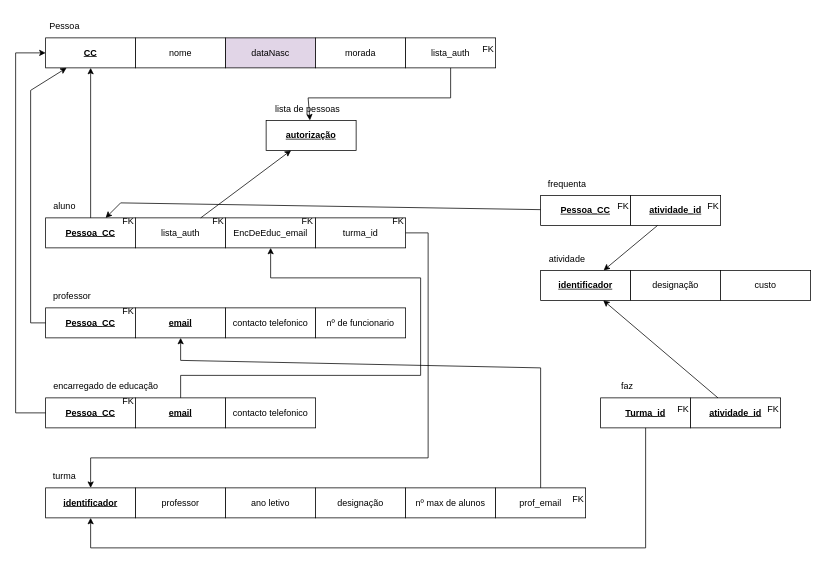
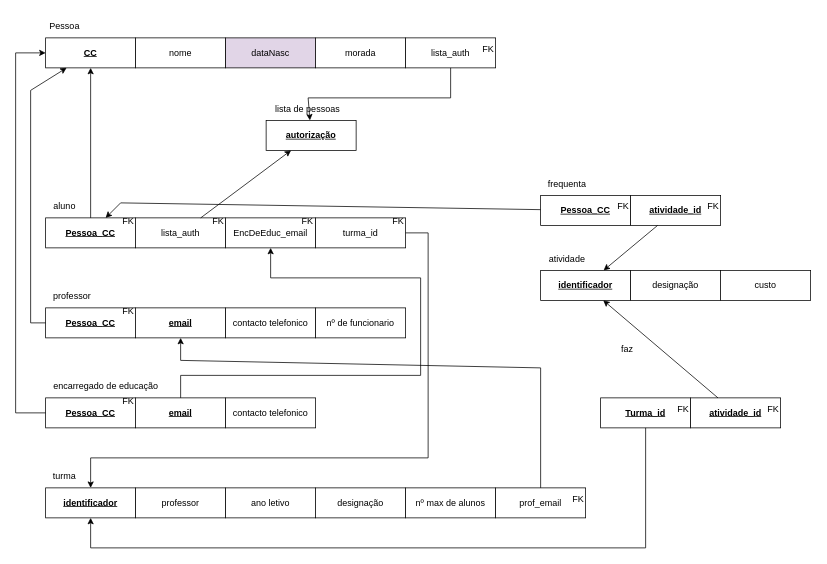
- <mxCell id="58" value="faz" style="text;html=1;align=center;verticalAlign=middle;resizable=0;points=[];autosize=1;strokeColor=none;fillColor=none;" vertex="1" parent="1"><mxGeometry x="815" y="500" width="40" height="30" as="geometry" /></mxCell>
+ <mxCell id="58" value="faz" style="text;html=1;align=center;verticalAlign=middle;resizable=0;points=[];autosize=1;strokeColor=none;fillColor=none;" vertex="1" parent="1"><mxGeometry x="815" y="450" width="40" height="30" as="geometry" /></mxCell>
